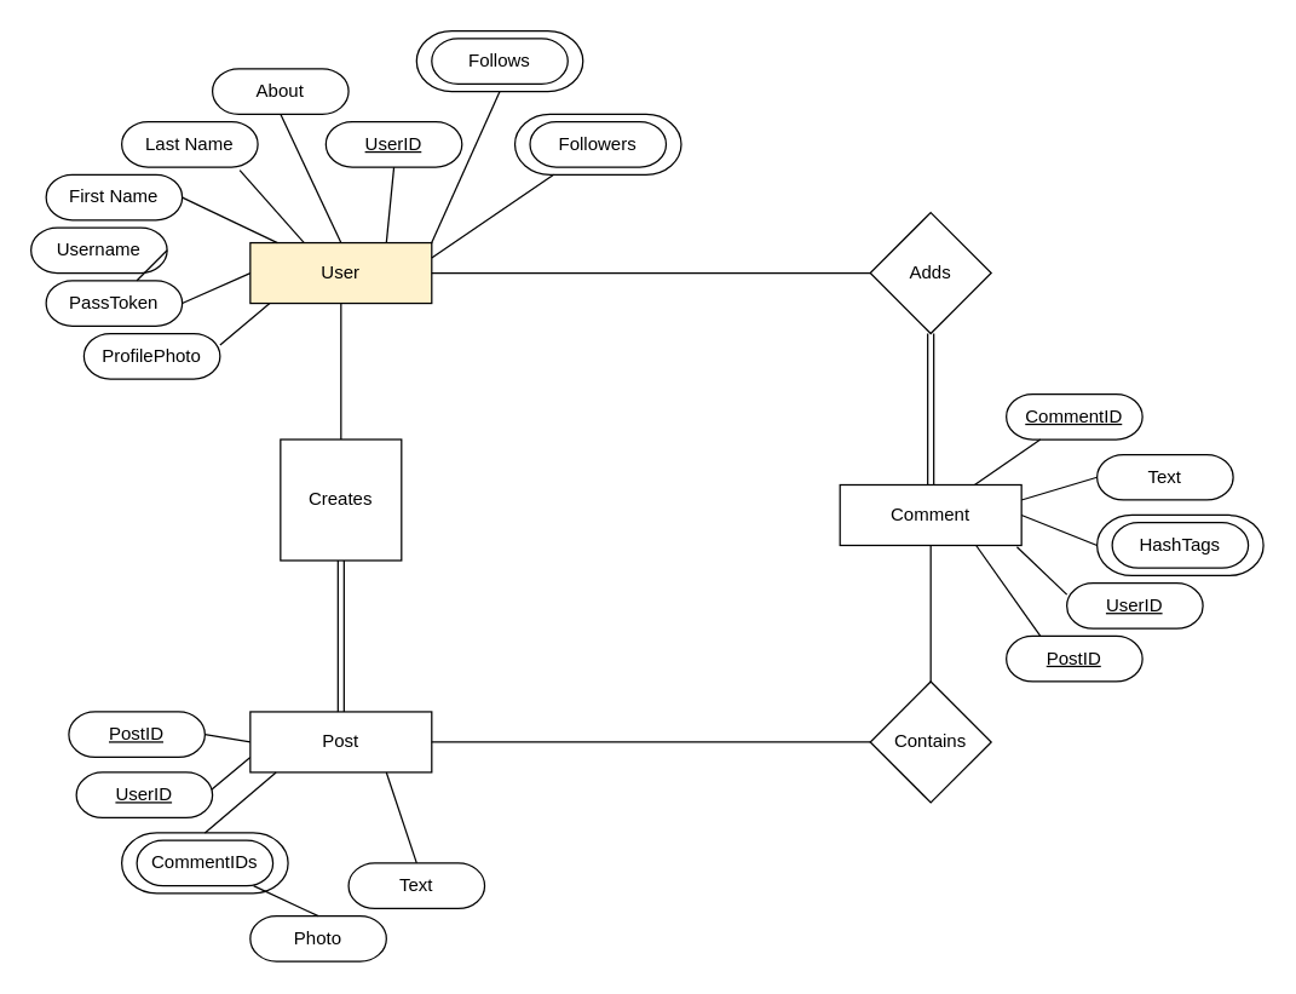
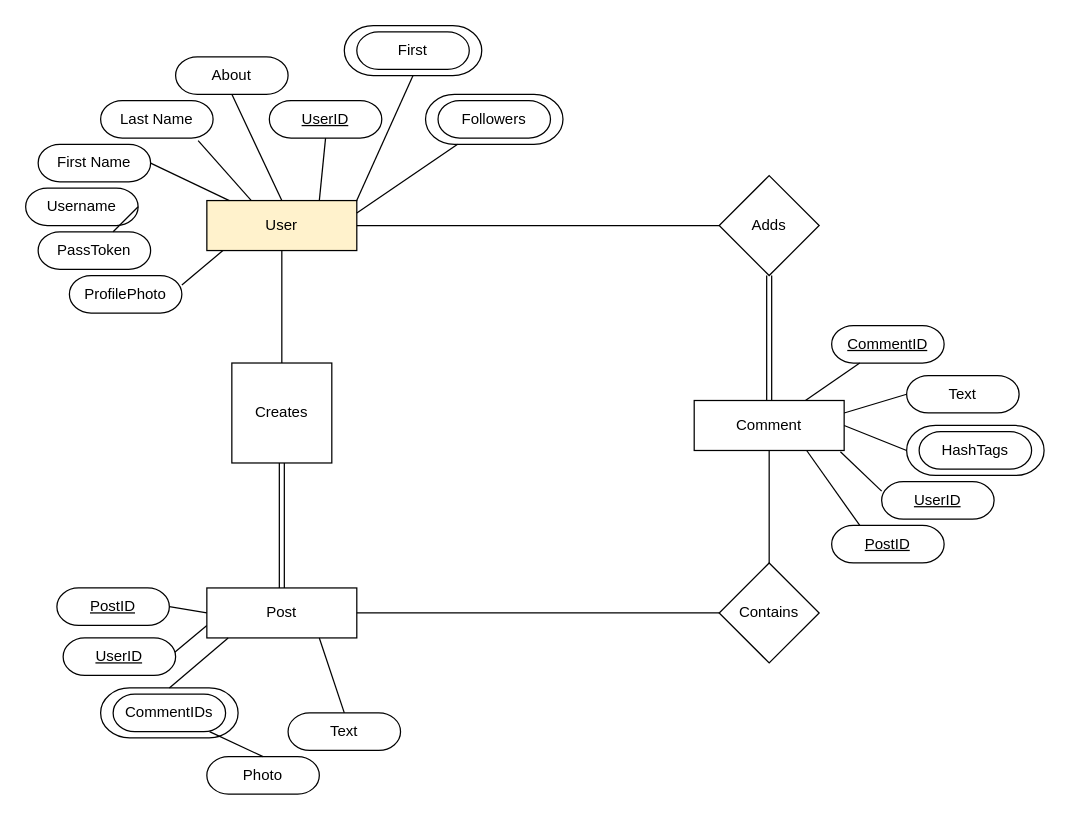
- <mxCell id="52" value="Follows" style="rounded=1;whiteSpace=wrap;html=1;imageAspect=1;absoluteArcSize=0;imageHeight=24;arcSize=58;" vertex="1" parent="1"><mxGeometry x="285" y="25" width="90" height="30" as="geometry" /></mxCell>
+ <mxCell id="52" value="First" style="rounded=1;whiteSpace=wrap;html=1;imageAspect=1;absoluteArcSize=0;imageHeight=24;arcSize=58;" vertex="1" parent="1"><mxGeometry x="285" y="25" width="90" height="30" as="geometry" /></mxCell>
- <mxCell id="42" value="" style="endArrow=none;html=1;exitX=1;exitY=0.5;exitDx=0;exitDy=0;entryX=0;entryY=0.5;entryDx=0;entryDy=0;" edge="1" parent="1" source="23" target="8"><mxGeometry width="50" height="50" relative="1" as="geometry"><mxPoint x="125" y="195" as="sourcePoint" /><mxPoint x="175" y="145" as="targetPoint" /></mxGeometry></mxCell>
